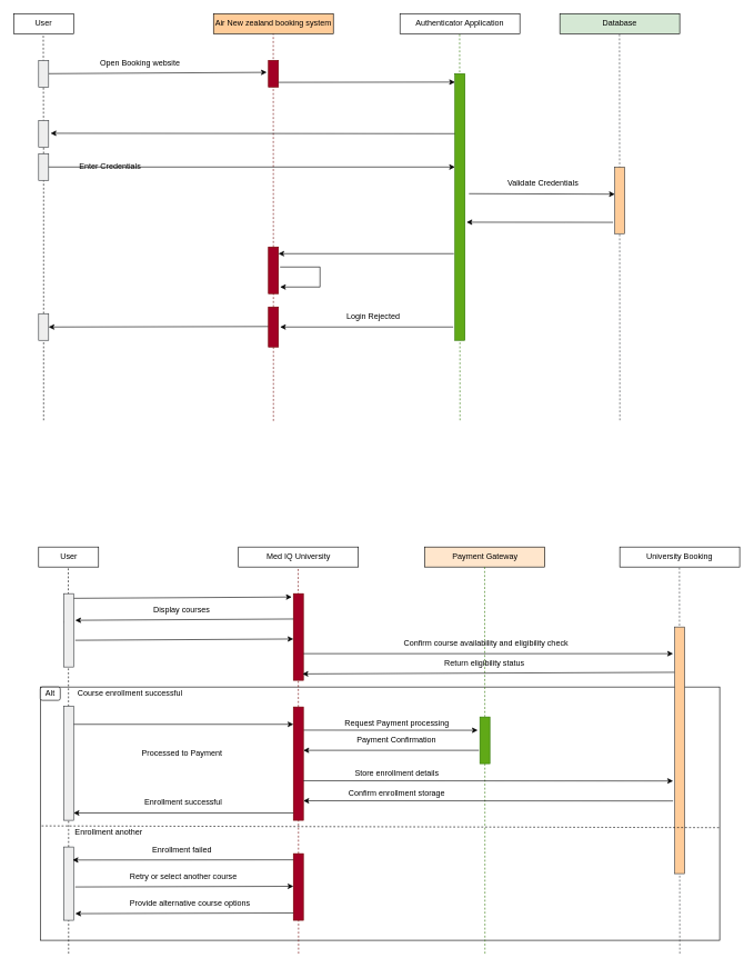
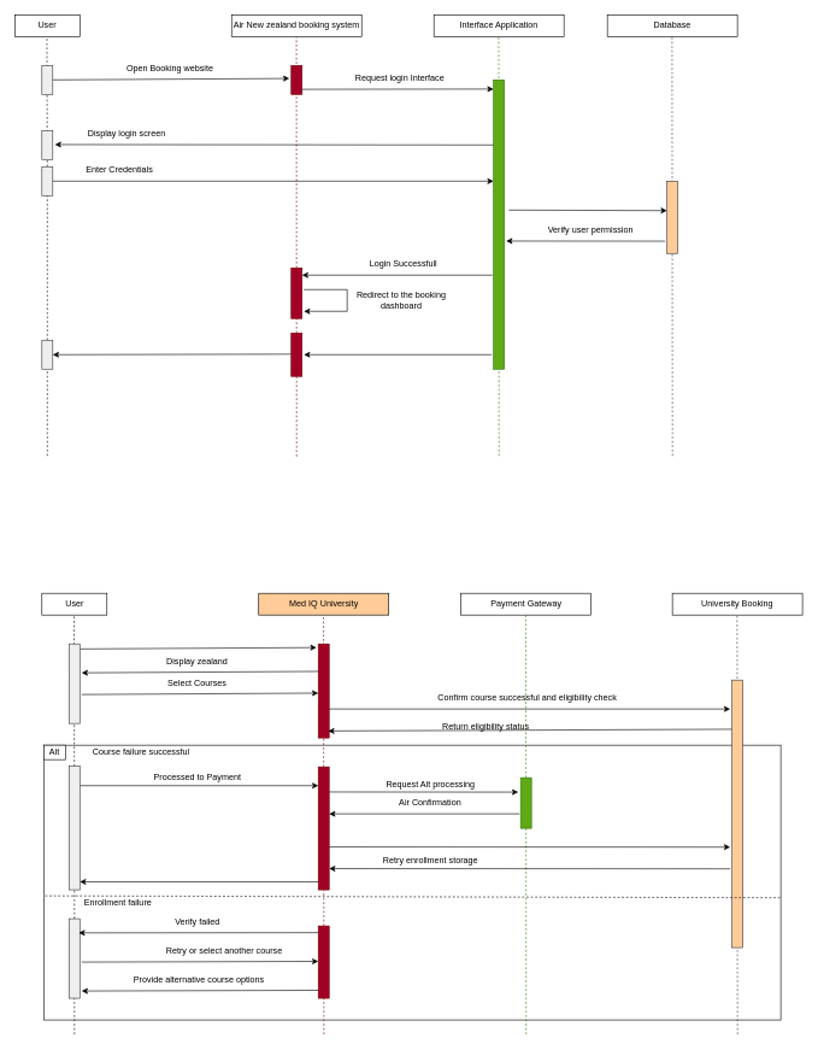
- <mxCell id="5" value="Air New zealand booking system" style="rounded=0;whiteSpace=wrap;html=1;fillColor=#ffcc99;" vertex="1" parent="1"><mxGeometry x="320" y="20" width="180" height="30" as="geometry" /></mxCell>
+ <mxCell id="5" value="Air New zealand booking system" style="rounded=0;whiteSpace=wrap;html=1;" vertex="1" parent="1"><mxGeometry x="320" y="20" width="180" height="30" as="geometry" /></mxCell>
- <mxCell id="6" value="Authenticator Application" style="rounded=0;whiteSpace=wrap;html=1;" vertex="1" parent="1"><mxGeometry x="600" y="20" width="180" height="30" as="geometry" /></mxCell>
+ <mxCell id="6" value="Interface Application" style="rounded=0;whiteSpace=wrap;html=1;" vertex="1" parent="1"><mxGeometry x="600" y="20" width="180" height="30" as="geometry" /></mxCell>
- <mxCell id="71" value="Database" style="rounded=0;whiteSpace=wrap;html=1;fillColor=#d5e8d4;" vertex="1" parent="1"><mxGeometry x="840" y="20" width="180" height="30" as="geometry" /></mxCell>
+ <mxCell id="71" value="Database" style="rounded=0;whiteSpace=wrap;html=1;" vertex="1" parent="1"><mxGeometry x="840" y="20" width="180" height="30" as="geometry" /></mxCell>
- <mxCell id="10" value="Open Booking website" style="text;strokeColor=none;align=center;fillColor=none;html=1;verticalAlign=middle;whiteSpace=wrap;rounded=0;" vertex="1" parent="1"><mxGeometry x="145" y="80" width="130" height="30" as="geometry" /></mxCell>
+ <mxCell id="10" value="Open Booking website" style="text;strokeColor=none;align=center;fillColor=none;html=1;verticalAlign=middle;whiteSpace=wrap;rounded=0;" vertex="1" parent="1"><mxGeometry x="170" y="80" width="130" height="30" as="geometry" /></mxCell>
+ <mxCell id="13" value="Request login Interface" style="text;strokeColor=none;align=center;fillColor=none;html=1;verticalAlign=middle;whiteSpace=wrap;rounded=0;" vertex="1" parent="1"><mxGeometry x="488.22" y="93" width="130" height="30" as="geometry" /></mxCell>
+ <mxCell id="15" value="Display login screen" style="text;strokeColor=none;align=center;fillColor=none;html=1;verticalAlign=middle;whiteSpace=wrap;rounded=0;" vertex="1" parent="1"><mxGeometry x="110" y="170" width="130" height="30" as="geometry" /></mxCell>
- <mxCell id="17" value="Enter Credentials" style="text;strokeColor=none;align=center;fillColor=none;html=1;verticalAlign=middle;whiteSpace=wrap;rounded=0;" vertex="1" parent="1"><mxGeometry x="100" y="235" width="130" height="30" as="geometry" /></mxCell>
+ <mxCell id="17" value="Enter Credentials" style="text;strokeColor=none;align=center;fillColor=none;html=1;verticalAlign=middle;whiteSpace=wrap;rounded=0;" vertex="1" parent="1"><mxGeometry x="100" y="220" width="130" height="30" as="geometry" /></mxCell>
- <mxCell id="19" value="Validate Credentials" style="text;strokeColor=none;align=center;fillColor=none;html=1;verticalAlign=middle;whiteSpace=wrap;rounded=0;" vertex="1" parent="1"><mxGeometry x="750" y="260" width="130" height="30" as="geometry" /></mxCell>
+ <mxCell id="21" value="Verify user permission" style="text;strokeColor=none;align=center;fillColor=none;html=1;verticalAlign=middle;whiteSpace=wrap;rounded=0;" vertex="1" parent="1"><mxGeometry x="752" y="303" width="130" height="30" as="geometry" /></mxCell>
+ <mxCell id="25" value="Login Successfull" style="text;strokeColor=none;align=center;fillColor=none;html=1;verticalAlign=middle;whiteSpace=wrap;rounded=0;" vertex="1" parent="1"><mxGeometry x="492.5" y="350" width="130" height="30" as="geometry" /></mxCell>
+ <mxCell id="27" value="Redirect to the booking dashboard" style="text;strokeColor=none;align=center;fillColor=none;html=1;verticalAlign=middle;whiteSpace=wrap;rounded=0;" vertex="1" parent="1"><mxGeometry x="490" y="400" width="130" height="30" as="geometry" /></mxCell>
- <mxCell id="29" value="Login Rejected" style="text;strokeColor=none;align=center;fillColor=none;html=1;verticalAlign=middle;whiteSpace=wrap;rounded=0;" vertex="1" parent="1"><mxGeometry x="495" y="460" width="130" height="30" as="geometry" /></mxCell>
- <mxCell id="40" value="Med IQ University" style="rounded=0;whiteSpace=wrap;html=1;" vertex="1" parent="1"><mxGeometry x="357.5" y="820" width="180" height="30" as="geometry" /></mxCell>
+ <mxCell id="40" value="Med IQ University" style="rounded=0;whiteSpace=wrap;html=1;fillColor=#ffcc99;" vertex="1" parent="1"><mxGeometry x="357.5" y="820" width="180" height="30" as="geometry" /></mxCell>
- <mxCell id="41" value="Payment Gateway" style="rounded=0;whiteSpace=wrap;html=1;fillColor=#ffe6cc;" vertex="1" parent="1"><mxGeometry x="637.5" y="820" width="180" height="30" as="geometry" /></mxCell>
+ <mxCell id="41" value="Payment Gateway" style="rounded=0;whiteSpace=wrap;html=1;" vertex="1" parent="1"><mxGeometry x="637.5" y="820" width="180" height="30" as="geometry" /></mxCell>
- <mxCell id="66" value="Display courses" style="text;strokeColor=none;align=center;fillColor=none;html=1;verticalAlign=middle;whiteSpace=wrap;rounded=0;" vertex="1" parent="1"><mxGeometry x="201.25" y="900" width="142.5" height="30" as="geometry" /></mxCell>
+ <mxCell id="66" value="Display zealand" style="text;strokeColor=none;align=center;fillColor=none;html=1;verticalAlign=middle;whiteSpace=wrap;rounded=0;" vertex="1" parent="1"><mxGeometry x="201.25" y="900" width="142.5" height="30" as="geometry" /></mxCell>
+ <mxCell id="68" value="Select Courses" style="text;strokeColor=none;align=center;fillColor=none;html=1;verticalAlign=middle;whiteSpace=wrap;rounded=0;" vertex="1" parent="1"><mxGeometry x="201.25" y="930" width="142.5" height="30" as="geometry" /></mxCell>
- <mxCell id="81" value="Confirm course availability and eligibility check" style="text;strokeColor=none;align=center;fillColor=none;html=1;verticalAlign=middle;whiteSpace=wrap;rounded=0;" vertex="1" parent="1"><mxGeometry x="590" y="950" width="278.75" height="30" as="geometry" /></mxCell>
+ <mxCell id="81" value="Confirm course successful and eligibility check" style="text;strokeColor=none;align=center;fillColor=none;html=1;verticalAlign=middle;whiteSpace=wrap;rounded=0;" vertex="1" parent="1"><mxGeometry x="590" y="950" width="278.75" height="30" as="geometry" /></mxCell>
- <mxCell id="70" value="Return eligibility status" style="text;strokeColor=none;align=center;fillColor=none;html=1;verticalAlign=middle;whiteSpace=wrap;rounded=0;" vertex="1" parent="1"><mxGeometry x="609.37" y="980" width="236.25" height="30" as="geometry" /></mxCell>
+ <mxCell id="70" value="Return eligibility status" style="text;strokeColor=none;align=center;fillColor=none;html=1;verticalAlign=middle;whiteSpace=wrap;rounded=0;" vertex="1" parent="1"><mxGeometry x="554.37" y="990" width="236.25" height="30" as="geometry" /></mxCell>
- <mxCell id="95" value="Alt" style="whiteSpace=wrap;html=1;rounded=1;" vertex="1" parent="1"><mxGeometry x="60" y="1030" width="30" height="20" as="geometry" /></mxCell>
+ <mxCell id="95" value="Alt" style="rounded=0;whiteSpace=wrap;html=1;" vertex="1" parent="1"><mxGeometry x="60" y="1030" width="30" height="20" as="geometry" /></mxCell>
- <mxCell id="92" value="Course enrollment successful" style="text;strokeColor=none;align=center;fillColor=none;html=1;verticalAlign=middle;whiteSpace=wrap;rounded=0;" vertex="1" parent="1"><mxGeometry x="110" y="1024" width="170" height="30" as="geometry" /></mxCell>
+ <mxCell id="92" value="Course failure successful" style="text;strokeColor=none;align=center;fillColor=none;html=1;verticalAlign=middle;whiteSpace=wrap;rounded=0;" vertex="1" parent="1"><mxGeometry x="110" y="1024" width="170" height="30" as="geometry" /></mxCell>
- <mxCell id="49" value="Request Payment processing" style="text;strokeColor=none;align=center;fillColor=none;html=1;verticalAlign=middle;whiteSpace=wrap;rounded=0;" vertex="1" parent="1"><mxGeometry x="513.75" y="1069" width="162.5" height="30" as="geometry" /></mxCell>
+ <mxCell id="49" value="Request Alt processing" style="text;strokeColor=none;align=center;fillColor=none;html=1;verticalAlign=middle;whiteSpace=wrap;rounded=0;" vertex="1" parent="1"><mxGeometry x="513.75" y="1069" width="162.5" height="30" as="geometry" /></mxCell>
- <mxCell id="55" value="Payment Confirmation" style="text;strokeColor=none;align=center;fillColor=none;html=1;verticalAlign=middle;whiteSpace=wrap;rounded=0;" vertex="1" parent="1"><mxGeometry x="530" y="1095" width="130" height="30" as="geometry" /></mxCell>
+ <mxCell id="55" value="Air Confirmation" style="text;strokeColor=none;align=center;fillColor=none;html=1;verticalAlign=middle;whiteSpace=wrap;rounded=0;" vertex="1" parent="1"><mxGeometry x="530" y="1095" width="130" height="30" as="geometry" /></mxCell>
- <mxCell id="48" value="Processed to Payment" style="text;strokeColor=none;align=center;fillColor=none;html=1;verticalAlign=middle;whiteSpace=wrap;rounded=0;" vertex="1" parent="1"><mxGeometry x="207.5" y="1114" width="130" height="30" as="geometry" /></mxCell>
+ <mxCell id="48" value="Processed to Payment" style="text;strokeColor=none;align=center;fillColor=none;html=1;verticalAlign=middle;whiteSpace=wrap;rounded=0;" vertex="1" parent="1"><mxGeometry x="207.5" y="1059" width="130" height="30" as="geometry" /></mxCell>
- <mxCell id="82" value="Store enrollment details" style="text;strokeColor=none;align=center;fillColor=none;html=1;verticalAlign=middle;whiteSpace=wrap;rounded=0;" vertex="1" parent="1"><mxGeometry x="513.75" y="1145" width="162.5" height="30" as="geometry" /></mxCell>
- <mxCell id="84" value="Confirm enrollment storage" style="text;strokeColor=none;align=center;fillColor=none;html=1;verticalAlign=middle;whiteSpace=wrap;rounded=0;" vertex="1" parent="1"><mxGeometry x="513.75" y="1175" width="162.5" height="30" as="geometry" /></mxCell>
+ <mxCell id="84" value="Retry enrollment storage" style="text;strokeColor=none;align=center;fillColor=none;html=1;verticalAlign=middle;whiteSpace=wrap;rounded=0;" vertex="1" parent="1"><mxGeometry x="513.75" y="1175" width="162.5" height="30" as="geometry" /></mxCell>
- <mxCell id="87" value="Enrollment successful" style="text;strokeColor=none;align=center;fillColor=none;html=1;verticalAlign=middle;whiteSpace=wrap;rounded=0;" vertex="1" parent="1"><mxGeometry x="210" y="1188.2" width="130" height="30" as="geometry" /></mxCell>
- <mxCell id="94" value="Enrollment another" style="text;strokeColor=none;align=center;fillColor=none;html=1;verticalAlign=middle;whiteSpace=wrap;rounded=0;" vertex="1" parent="1"><mxGeometry x="78" y="1233" width="170" height="30" as="geometry" /></mxCell>
+ <mxCell id="94" value="Enrollment failure" style="text;strokeColor=none;align=center;fillColor=none;html=1;verticalAlign=middle;whiteSpace=wrap;rounded=0;" vertex="1" parent="1"><mxGeometry x="78" y="1233" width="170" height="30" as="geometry" /></mxCell>
- <mxCell id="64" value="Enrollment failed" style="text;strokeColor=none;align=center;fillColor=none;html=1;verticalAlign=middle;whiteSpace=wrap;rounded=0;" vertex="1" parent="1"><mxGeometry x="172.5" y="1260" width="200" height="30" as="geometry" /></mxCell>
+ <mxCell id="64" value="Verify failed" style="text;strokeColor=none;align=center;fillColor=none;html=1;verticalAlign=middle;whiteSpace=wrap;rounded=0;" vertex="1" parent="1"><mxGeometry x="172.5" y="1260" width="200" height="30" as="geometry" /></mxCell>
- <mxCell id="89" value="Retry or select another course" style="text;strokeColor=none;align=center;fillColor=none;html=1;verticalAlign=middle;whiteSpace=wrap;rounded=0;" vertex="1" parent="1"><mxGeometry x="175" y="1300" width="200" height="30" as="geometry" /></mxCell>
+ <mxCell id="89" value="Retry or select another course" style="text;strokeColor=none;align=center;fillColor=none;html=1;verticalAlign=middle;whiteSpace=wrap;rounded=0;" vertex="1" parent="1"><mxGeometry x="210" y="1300" width="200" height="30" as="geometry" /></mxCell>
- <mxCell id="91" value="Provide alternative course options" style="text;strokeColor=none;align=center;fillColor=none;html=1;verticalAlign=middle;whiteSpace=wrap;rounded=0;" vertex="1" parent="1"><mxGeometry x="185" y="1340" width="200" height="30" as="geometry" /></mxCell>
+ <mxCell id="91" value="Provide alternative course options" style="text;strokeColor=none;align=center;fillColor=none;html=1;verticalAlign=middle;whiteSpace=wrap;rounded=0;" vertex="1" parent="1"><mxGeometry x="175" y="1340" width="200" height="30" as="geometry" /></mxCell>
